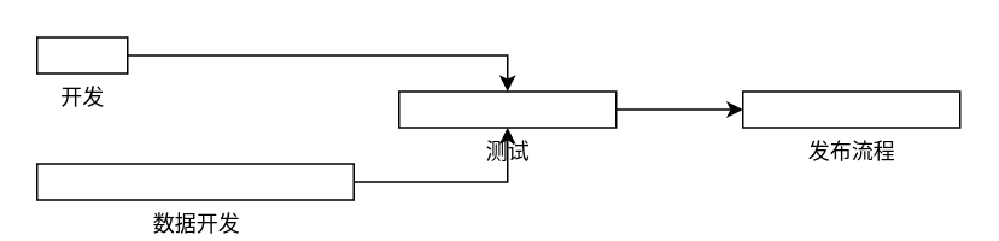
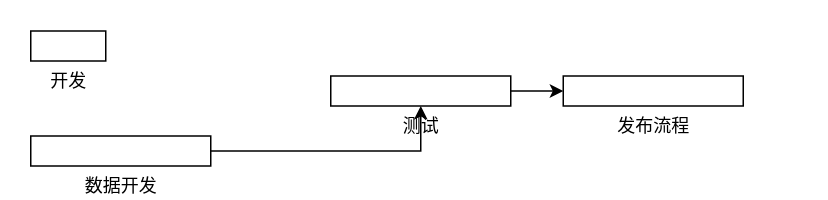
- <mxCell id="2" style="edgeStyle=orthogonalEdgeStyle;rounded=0;orthogonalLoop=1;jettySize=auto;html=1;" edge="1" parent="1" source="3" target="5"><mxGeometry relative="1" as="geometry" /></mxCell>
- <mxCell id="8" value="发布流程" style="verticalLabelPosition=bottom;verticalAlign=top;html=1;shape=mxgraph.basic.rect;fillColor2=none;strokeWidth=1;size=20;indent=5;" vertex="1" parent="1"><mxGeometry x="410" y="50" width="120" height="20" as="geometry" /></mxCell>
+ <mxCell id="8" value="发布流程" style="verticalLabelPosition=bottom;verticalAlign=top;html=1;shape=mxgraph.basic.rect;fillColor2=none;strokeWidth=1;size=20;indent=5;" vertex="1" parent="1"><mxGeometry x="375" y="50" width="120" height="20" as="geometry" /></mxCell>
- <mxCell id="7" value="数据开发" style="verticalLabelPosition=bottom;verticalAlign=top;html=1;shape=mxgraph.basic.rect;fillColor2=none;strokeWidth=1;size=20;indent=5;" vertex="1" parent="1"><mxGeometry x="20" y="90" width="175" height="20" as="geometry" /></mxCell>
+ <mxCell id="7" value="数据开发" style="verticalLabelPosition=bottom;verticalAlign=top;html=1;shape=mxgraph.basic.rect;fillColor2=none;strokeWidth=1;size=20;indent=5;" vertex="1" parent="1"><mxGeometry x="20" y="90" width="120" height="20" as="geometry" /></mxCell>
